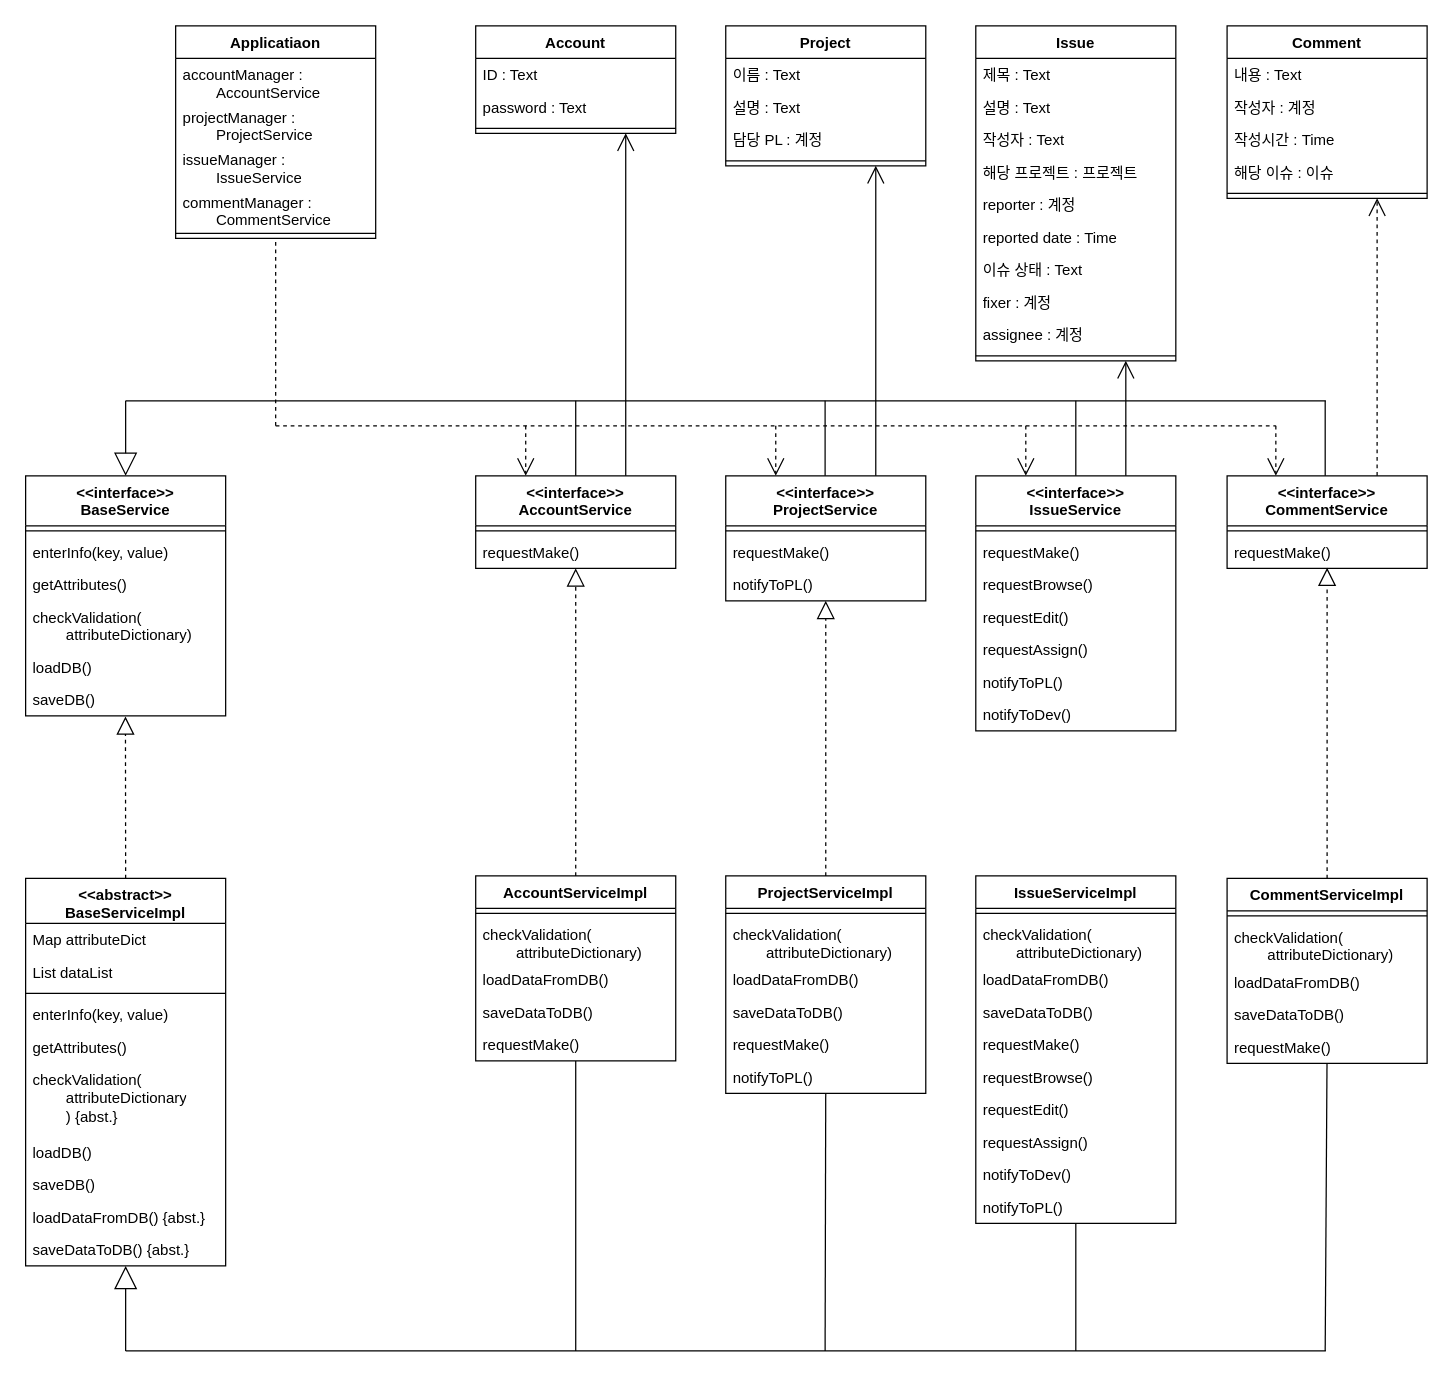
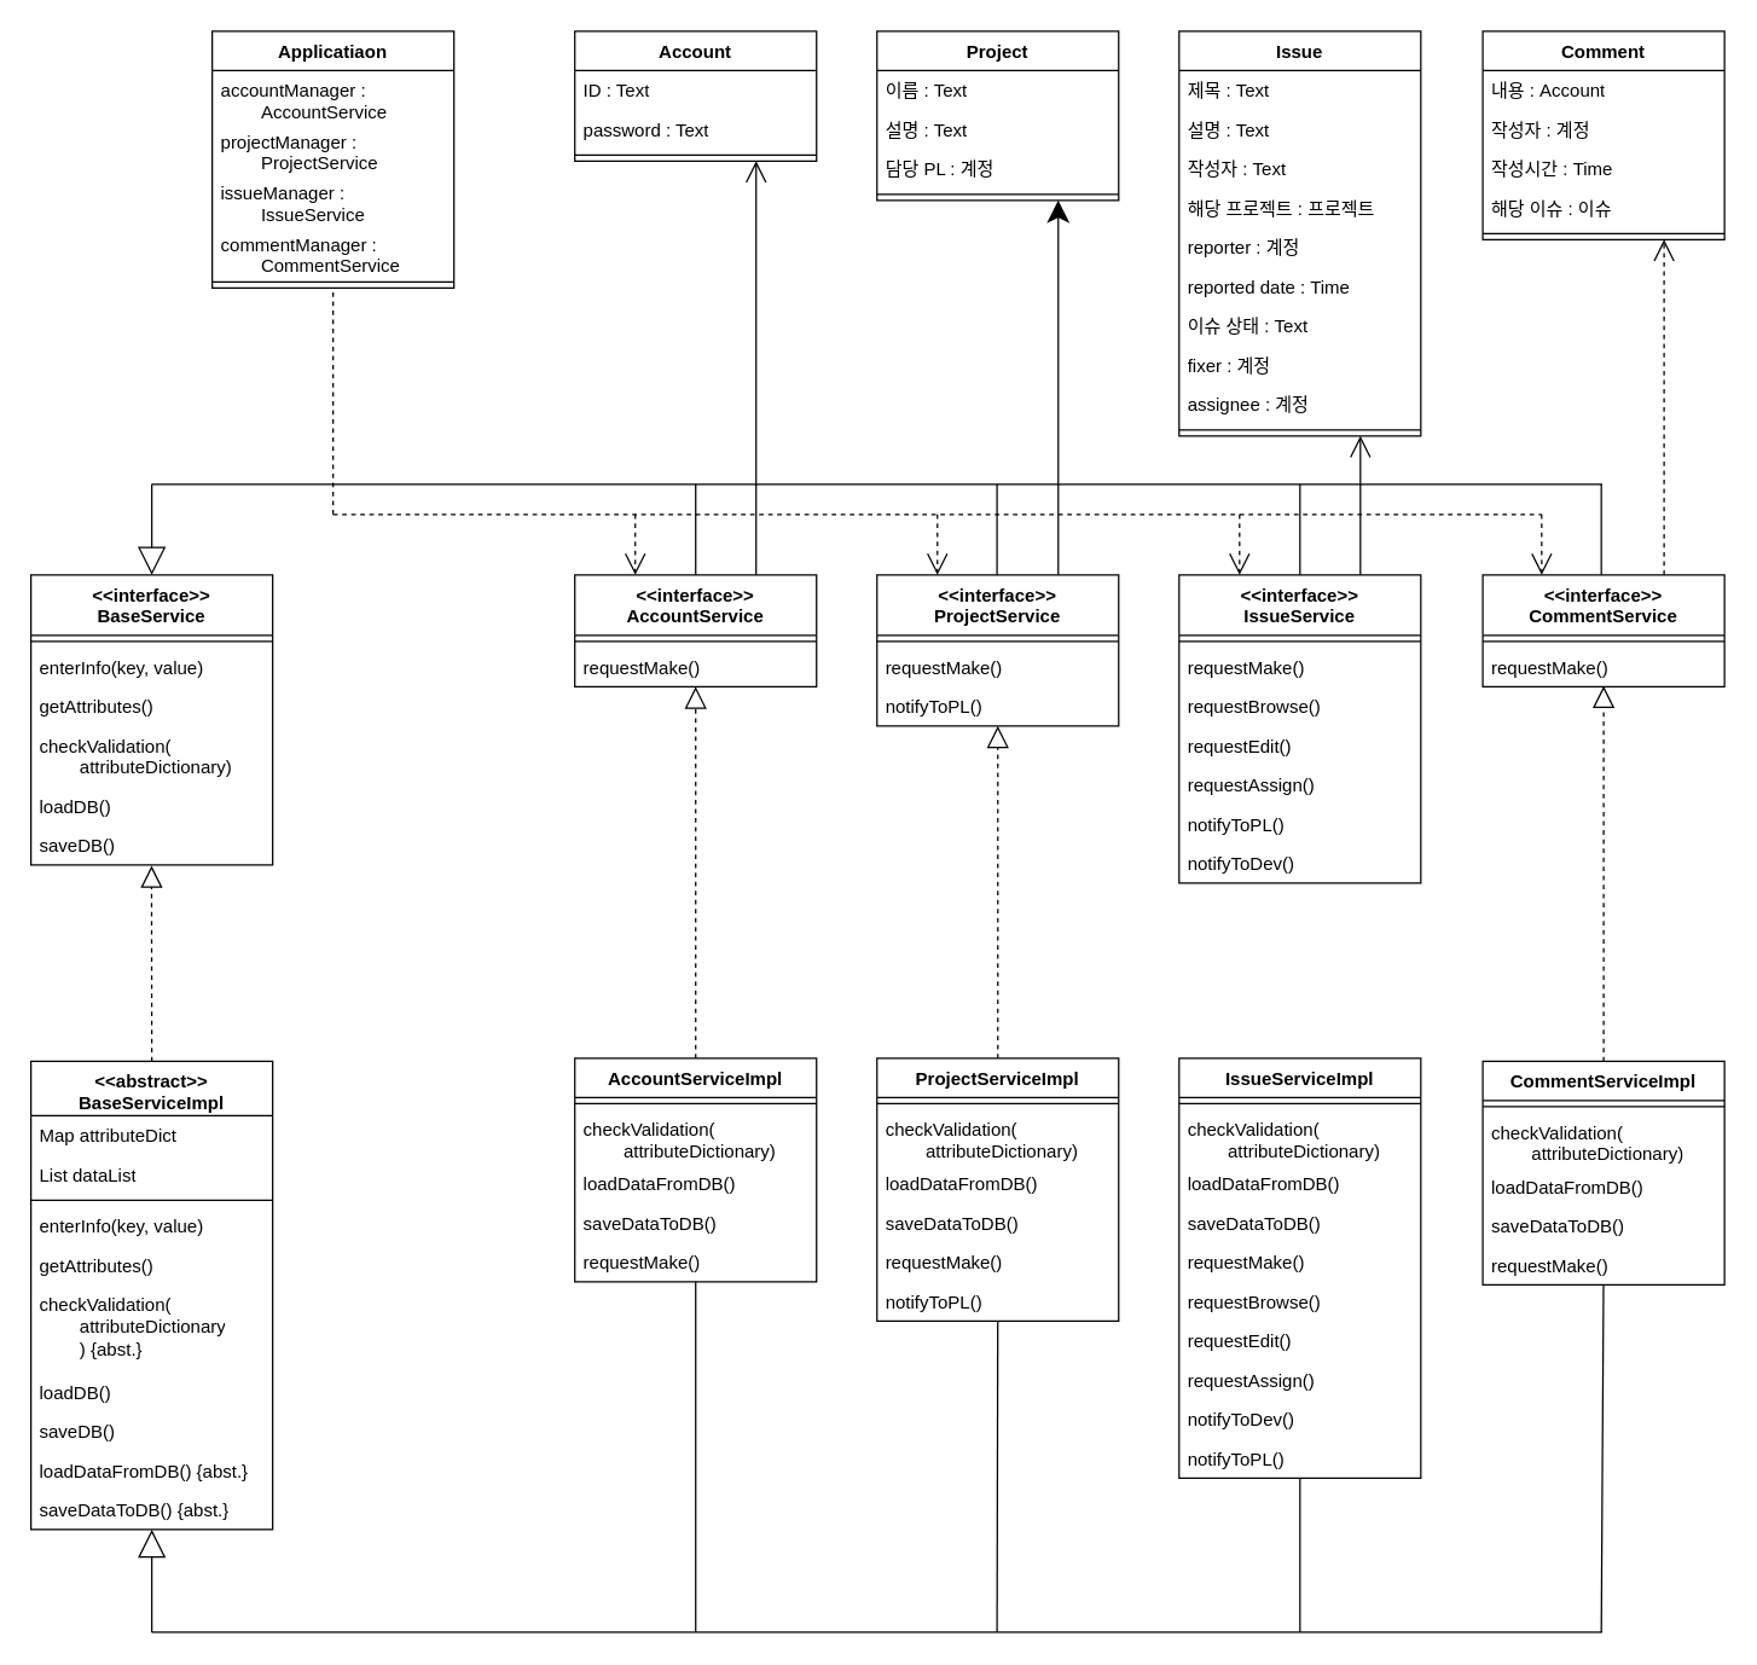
- <mxCell id="41" value="내용 : Text" style="text;strokeColor=none;fillColor=none;align=left;verticalAlign=top;spacingLeft=4;spacingRight=4;overflow=hidden;rotatable=0;points=[[0,0.5],[1,0.5]];portConstraint=eastwest;whiteSpace=wrap;html=1;" parent="40" vertex="1"><mxGeometry y="26" width="160" height="26" as="geometry" /></mxCell>
+ <mxCell id="41" value="내용 : Account" style="text;strokeColor=none;fillColor=none;align=left;verticalAlign=top;spacingLeft=4;spacingRight=4;overflow=hidden;rotatable=0;points=[[0,0.5],[1,0.5]];portConstraint=eastwest;whiteSpace=wrap;html=1;" parent="40" vertex="1"><mxGeometry y="26" width="160" height="26" as="geometry" /></mxCell>
- <mxCell id="111" value="" style="endArrow=open;endFill=1;endSize=12;html=1;rounded=0;exitX=0.75;exitY=0;exitDx=0;exitDy=0;entryX=0.75;entryY=1;entryDx=0;entryDy=0;" edge="1" parent="1" source="9" target="21"><mxGeometry width="160" relative="1" as="geometry"><mxPoint x="510" y="390" as="sourcePoint" /><mxPoint x="510" y="116" as="targetPoint" /></mxGeometry></mxCell>
+ <mxCell id="111" value="" style="endArrow=classic;endFill=1;endSize=12;html=1;rounded=0;exitX=0.75;exitY=0;exitDx=0;exitDy=0;entryX=0.75;entryY=1;entryDx=0;entryDy=0;" edge="1" parent="1" source="9" target="21"><mxGeometry width="160" relative="1" as="geometry"><mxPoint x="510" y="390" as="sourcePoint" /><mxPoint x="510" y="116" as="targetPoint" /></mxGeometry></mxCell>
